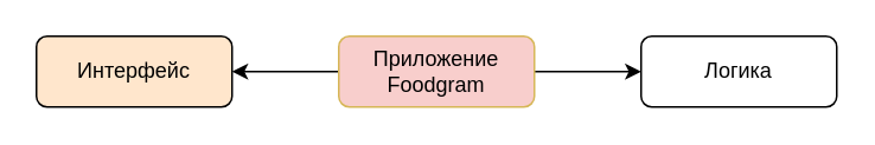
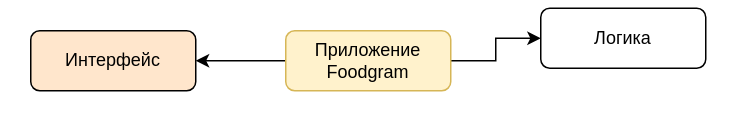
- <mxCell id="4" value="Приложение Foodgram" style="rounded=1;whiteSpace=wrap;html=1;fillColor=#f8cecc;strokeColor=#d6b656;" vertex="1" parent="1"><mxGeometry x="190" y="20" width="110" height="40" as="geometry" /></mxCell>
+ <mxCell id="4" value="Приложение Foodgram" style="rounded=1;whiteSpace=wrap;html=1;fillColor=#fff2cc;strokeColor=#d6b656;" vertex="1" parent="1"><mxGeometry x="190" y="20" width="110" height="40" as="geometry" /></mxCell>
- <mxCell id="6" value="Логика" style="rounded=1;whiteSpace=wrap;html=1;" vertex="1" parent="1"><mxGeometry x="360" y="20" width="110" height="40" as="geometry" /></mxCell>
+ <mxCell id="6" value="Логика" style="rounded=1;whiteSpace=wrap;html=1;" vertex="1" parent="1"><mxGeometry x="360" y="5" width="110" height="40" as="geometry" /></mxCell>
